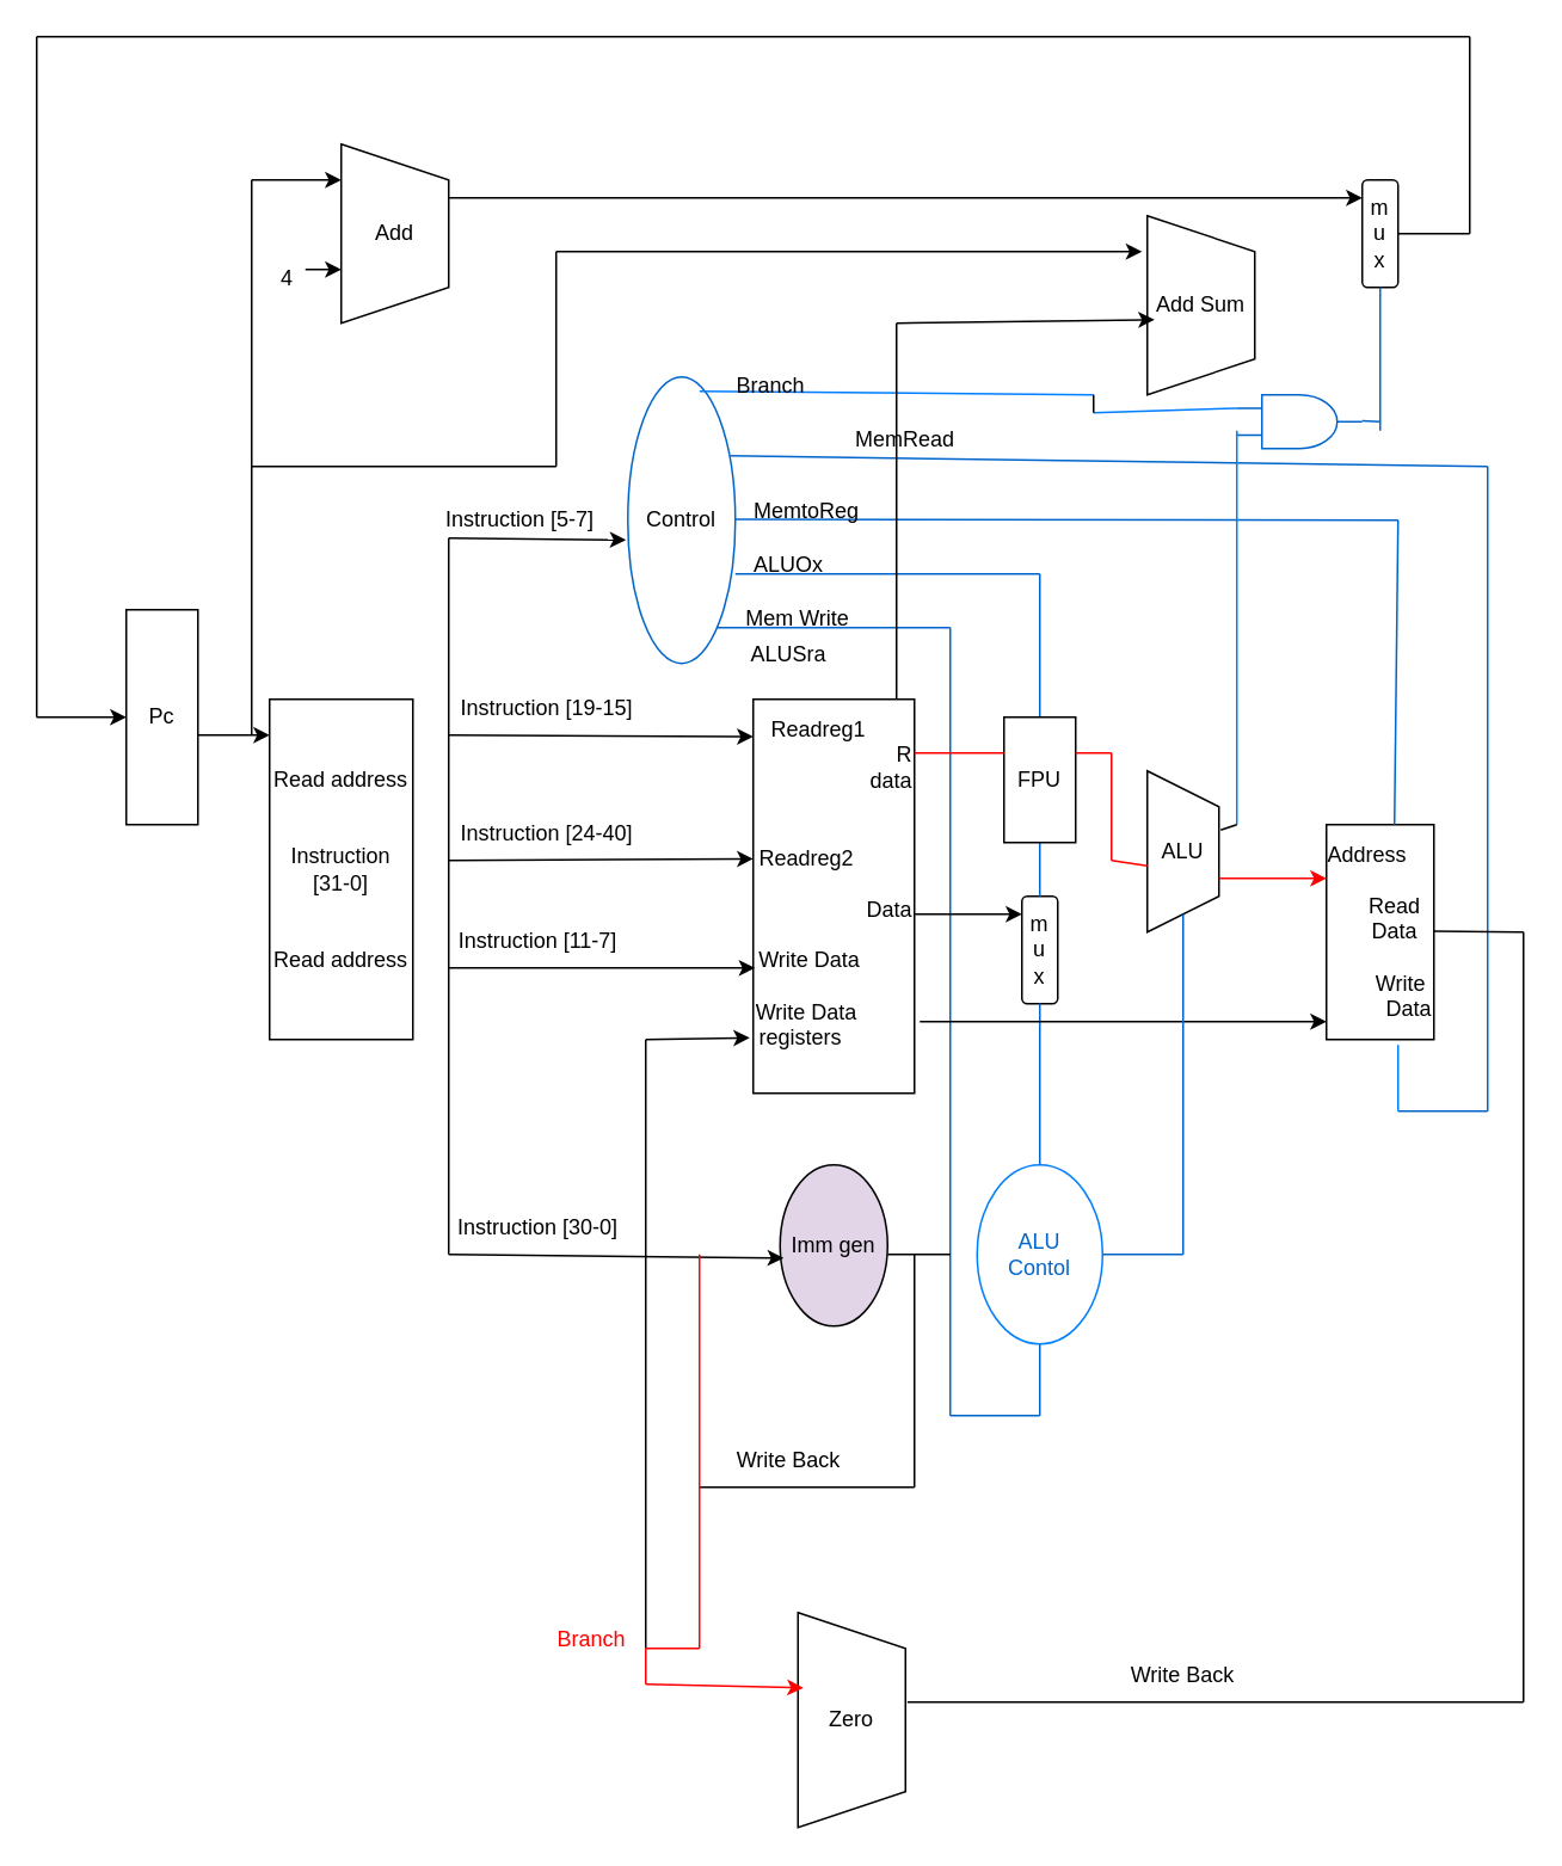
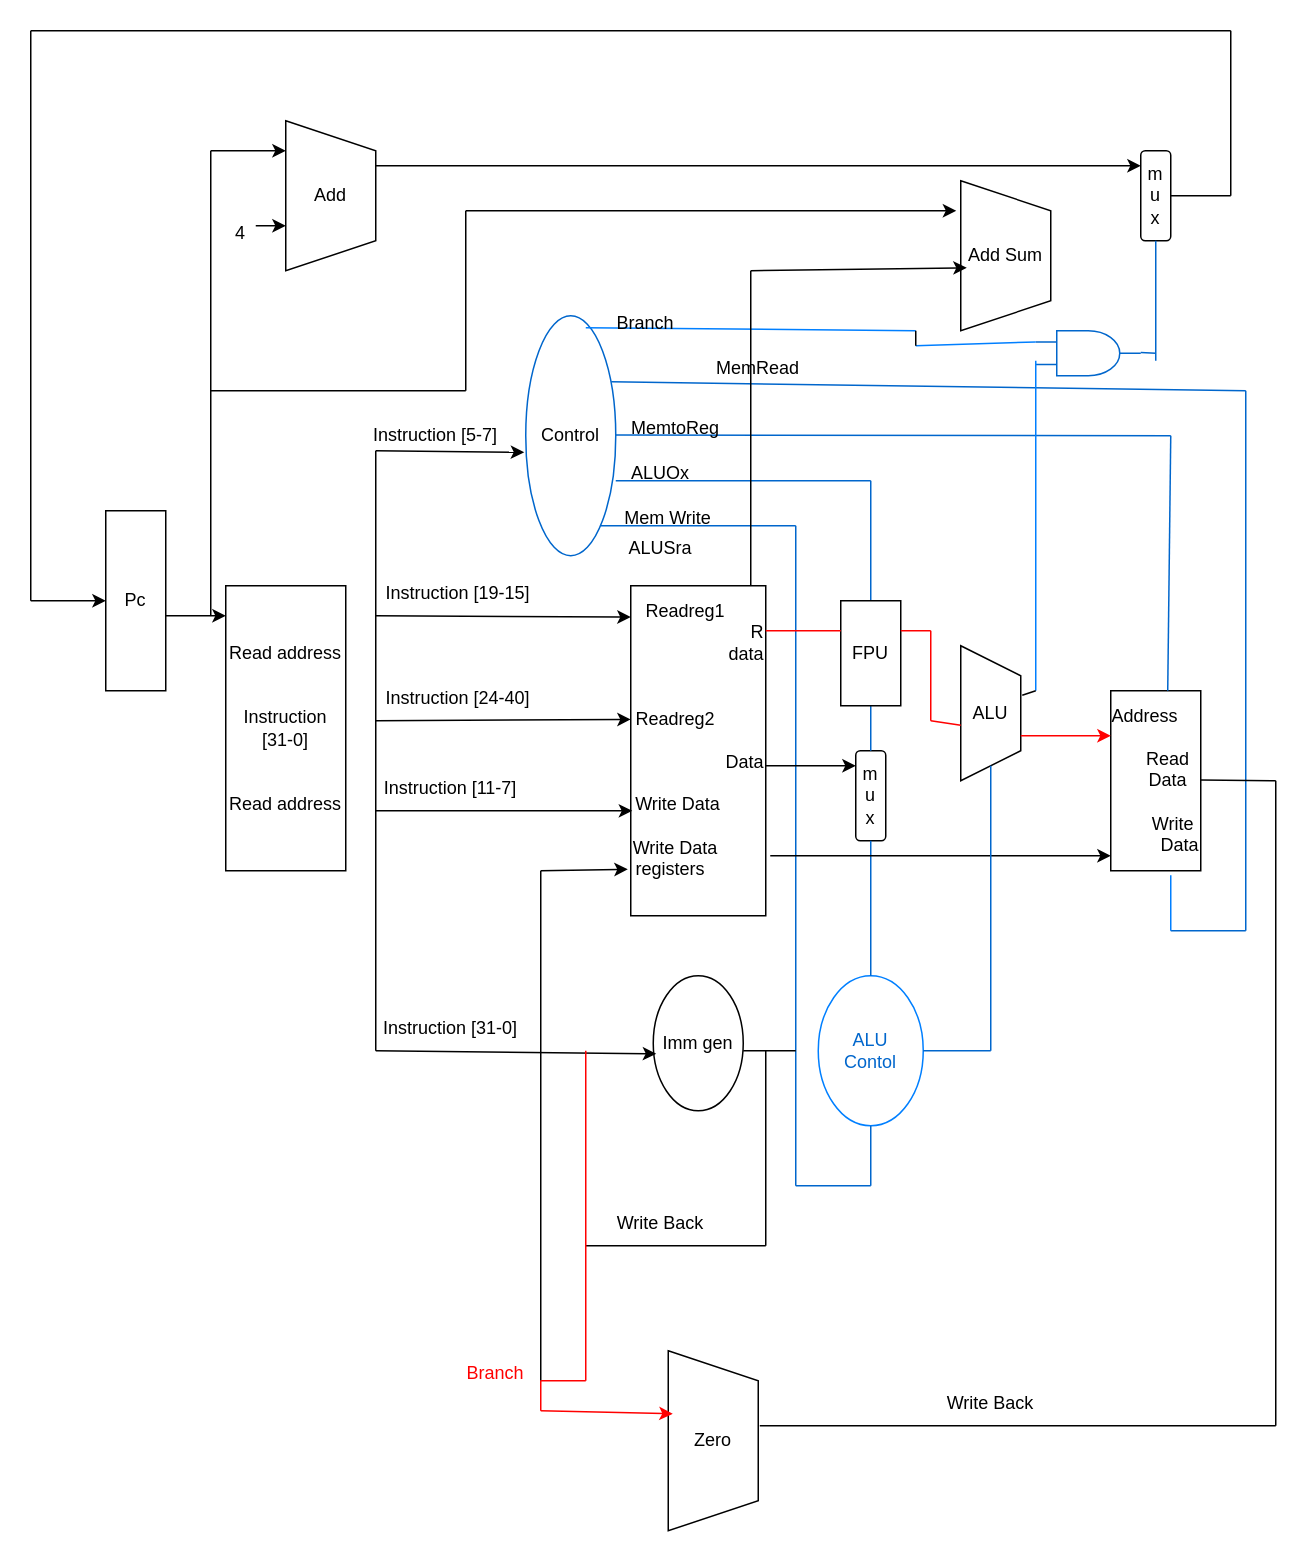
- <mxCell id="73" value="Instruction [30-0]" style="text;html=1;whiteSpace=wrap;strokeColor=none;fillColor=none;align=center;verticalAlign=middle;rounded=0;" parent="1" vertex="1"><mxGeometry x="250" y="670" width="100" height="30" as="geometry" /></mxCell>
+ <mxCell id="73" value="Instruction [31-0]" style="text;html=1;whiteSpace=wrap;strokeColor=none;fillColor=none;align=center;verticalAlign=middle;rounded=0;" parent="1" vertex="1"><mxGeometry x="250" y="670" width="100" height="30" as="geometry" /></mxCell>
- <mxCell id="21" value="Imm gen" style="ellipse;whiteSpace=wrap;html=1;fillColor=#e1d5e7;" parent="1" vertex="1"><mxGeometry x="435" y="650" width="60" height="90" as="geometry" /></mxCell>
+ <mxCell id="21" value="Imm gen" style="ellipse;whiteSpace=wrap;html=1;" parent="1" vertex="1"><mxGeometry x="435" y="650" width="60" height="90" as="geometry" /></mxCell>
